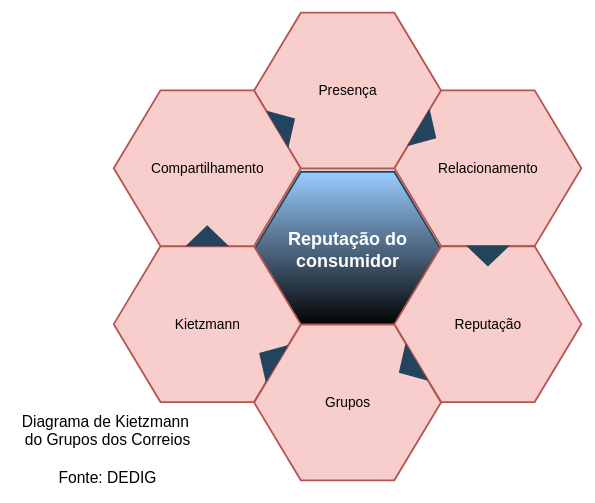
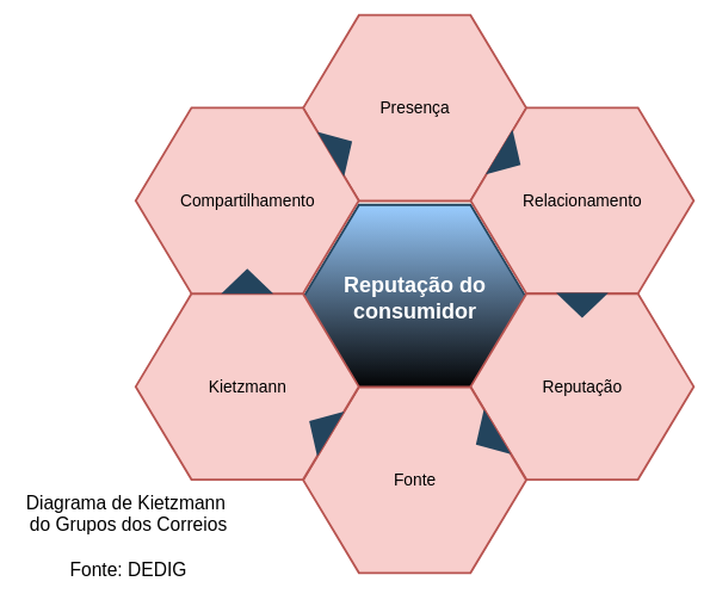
- <mxCell id="7" value="&lt;font style=&quot;font-size: 23px&quot;&gt;Grupos&lt;/font&gt;" style="shape=hexagon;perimeter=hexagonPerimeter2;whiteSpace=wrap;html=1;shadow=0;labelBackgroundColor=none;strokeColor=#b85450;fillColor=#f8cecc;fontFamily=Helvetica;fontSize=23;align=center;strokeWidth=3;" parent="1" vertex="1"><mxGeometry x="422.579" y="540.798" width="311.842" height="259.868" as="geometry" /></mxCell>
+ <mxCell id="7" value="&lt;font style=&quot;font-size: 23px&quot;&gt;Fonte&lt;/font&gt;" style="shape=hexagon;perimeter=hexagonPerimeter2;whiteSpace=wrap;html=1;shadow=0;labelBackgroundColor=none;strokeColor=#b85450;fillColor=#f8cecc;fontFamily=Helvetica;fontSize=23;align=center;strokeWidth=3;" parent="1" vertex="1"><mxGeometry x="422.579" y="540.798" width="311.842" height="259.868" as="geometry" /></mxCell>
